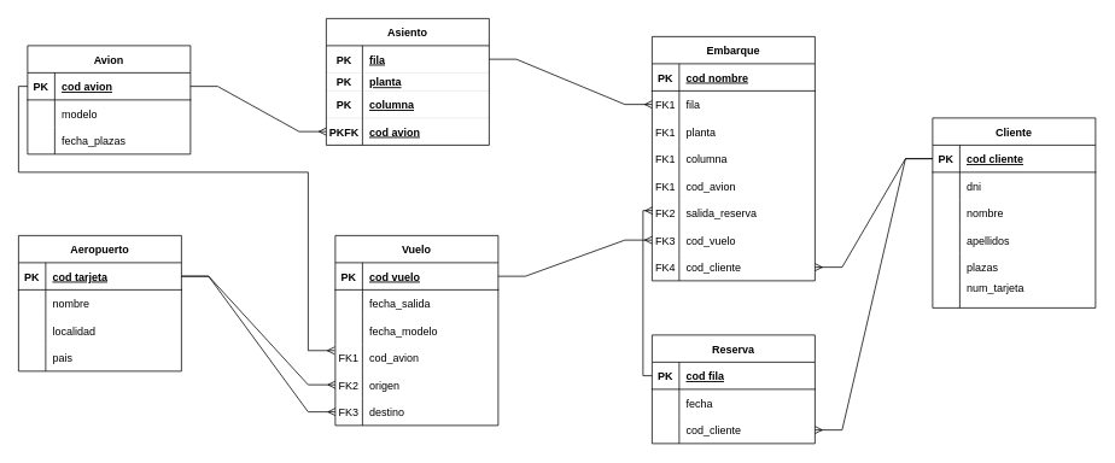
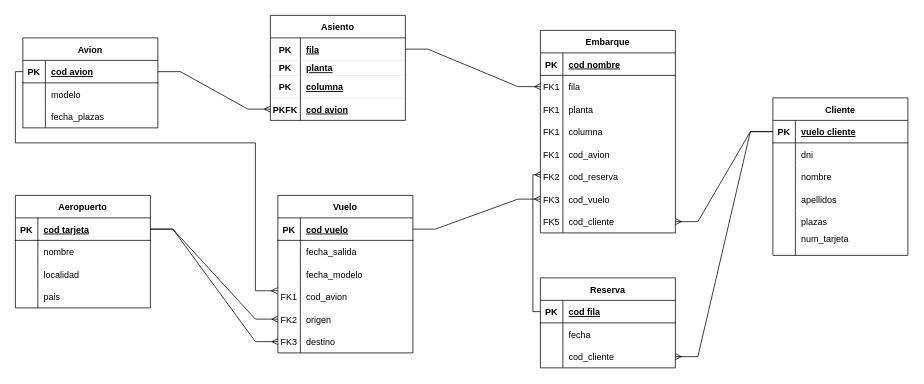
- <mxCell id="5" value="cod cliente" style="shape=partialRectangle;connectable=0;fillColor=none;top=0;left=0;bottom=0;right=0;align=left;spacingLeft=6;fontStyle=5;overflow=hidden;" parent="3" vertex="1"><mxGeometry x="30" width="150" height="30" as="geometry"><mxRectangle width="150" height="30" as="alternateBounds" /></mxGeometry></mxCell>
+ <mxCell id="5" value="vuelo cliente" style="shape=partialRectangle;connectable=0;fillColor=none;top=0;left=0;bottom=0;right=0;align=left;spacingLeft=6;fontStyle=5;overflow=hidden;" parent="3" vertex="1"><mxGeometry x="30" width="150" height="30" as="geometry"><mxRectangle width="150" height="30" as="alternateBounds" /></mxGeometry></mxCell>
- <mxCell id="39" value="salida_reserva" style="shape=partialRectangle;connectable=0;fillColor=none;top=0;left=0;bottom=0;right=0;align=left;spacingLeft=6;overflow=hidden;strokeWidth=0;" vertex="1" parent="37"><mxGeometry x="30" width="150" height="30" as="geometry"><mxRectangle width="150" height="30" as="alternateBounds" /></mxGeometry></mxCell>
+ <mxCell id="39" value="cod_reserva" style="shape=partialRectangle;connectable=0;fillColor=none;top=0;left=0;bottom=0;right=0;align=left;spacingLeft=6;overflow=hidden;strokeWidth=0;" vertex="1" parent="37"><mxGeometry x="30" width="150" height="30" as="geometry"><mxRectangle width="150" height="30" as="alternateBounds" /></mxGeometry></mxCell>
- <mxCell id="44" value="FK4" style="shape=partialRectangle;connectable=0;fillColor=none;top=0;left=0;bottom=0;right=0;editable=1;overflow=hidden;strokeWidth=0;" vertex="1" parent="43"><mxGeometry width="30" height="30" as="geometry"><mxRectangle width="30" height="30" as="alternateBounds" /></mxGeometry></mxCell>
+ <mxCell id="44" value="FK5" style="shape=partialRectangle;connectable=0;fillColor=none;top=0;left=0;bottom=0;right=0;editable=1;overflow=hidden;strokeWidth=0;" vertex="1" parent="43"><mxGeometry width="30" height="30" as="geometry"><mxRectangle width="30" height="30" as="alternateBounds" /></mxGeometry></mxCell>
